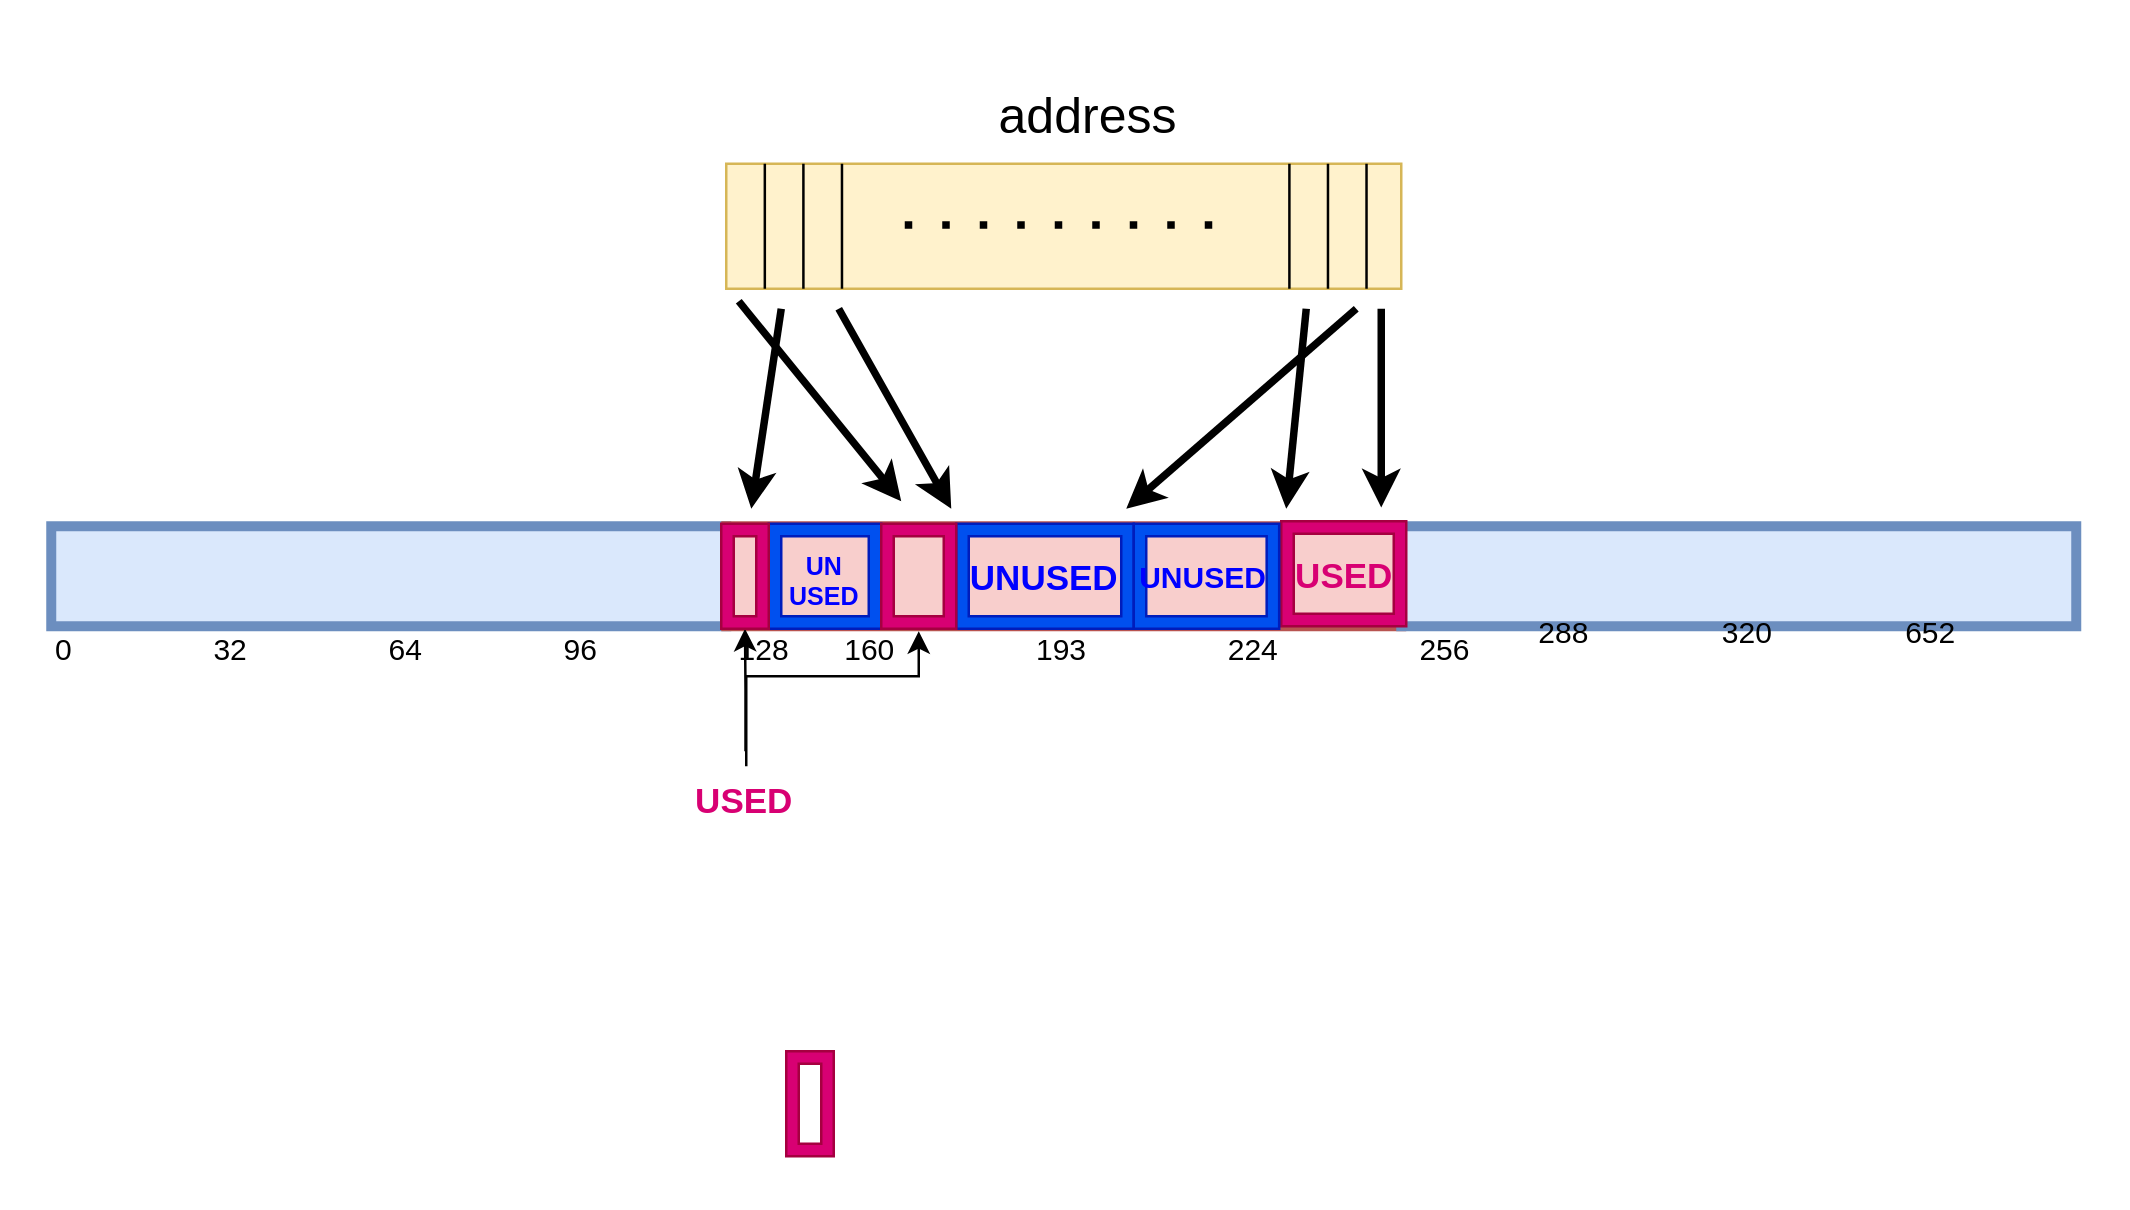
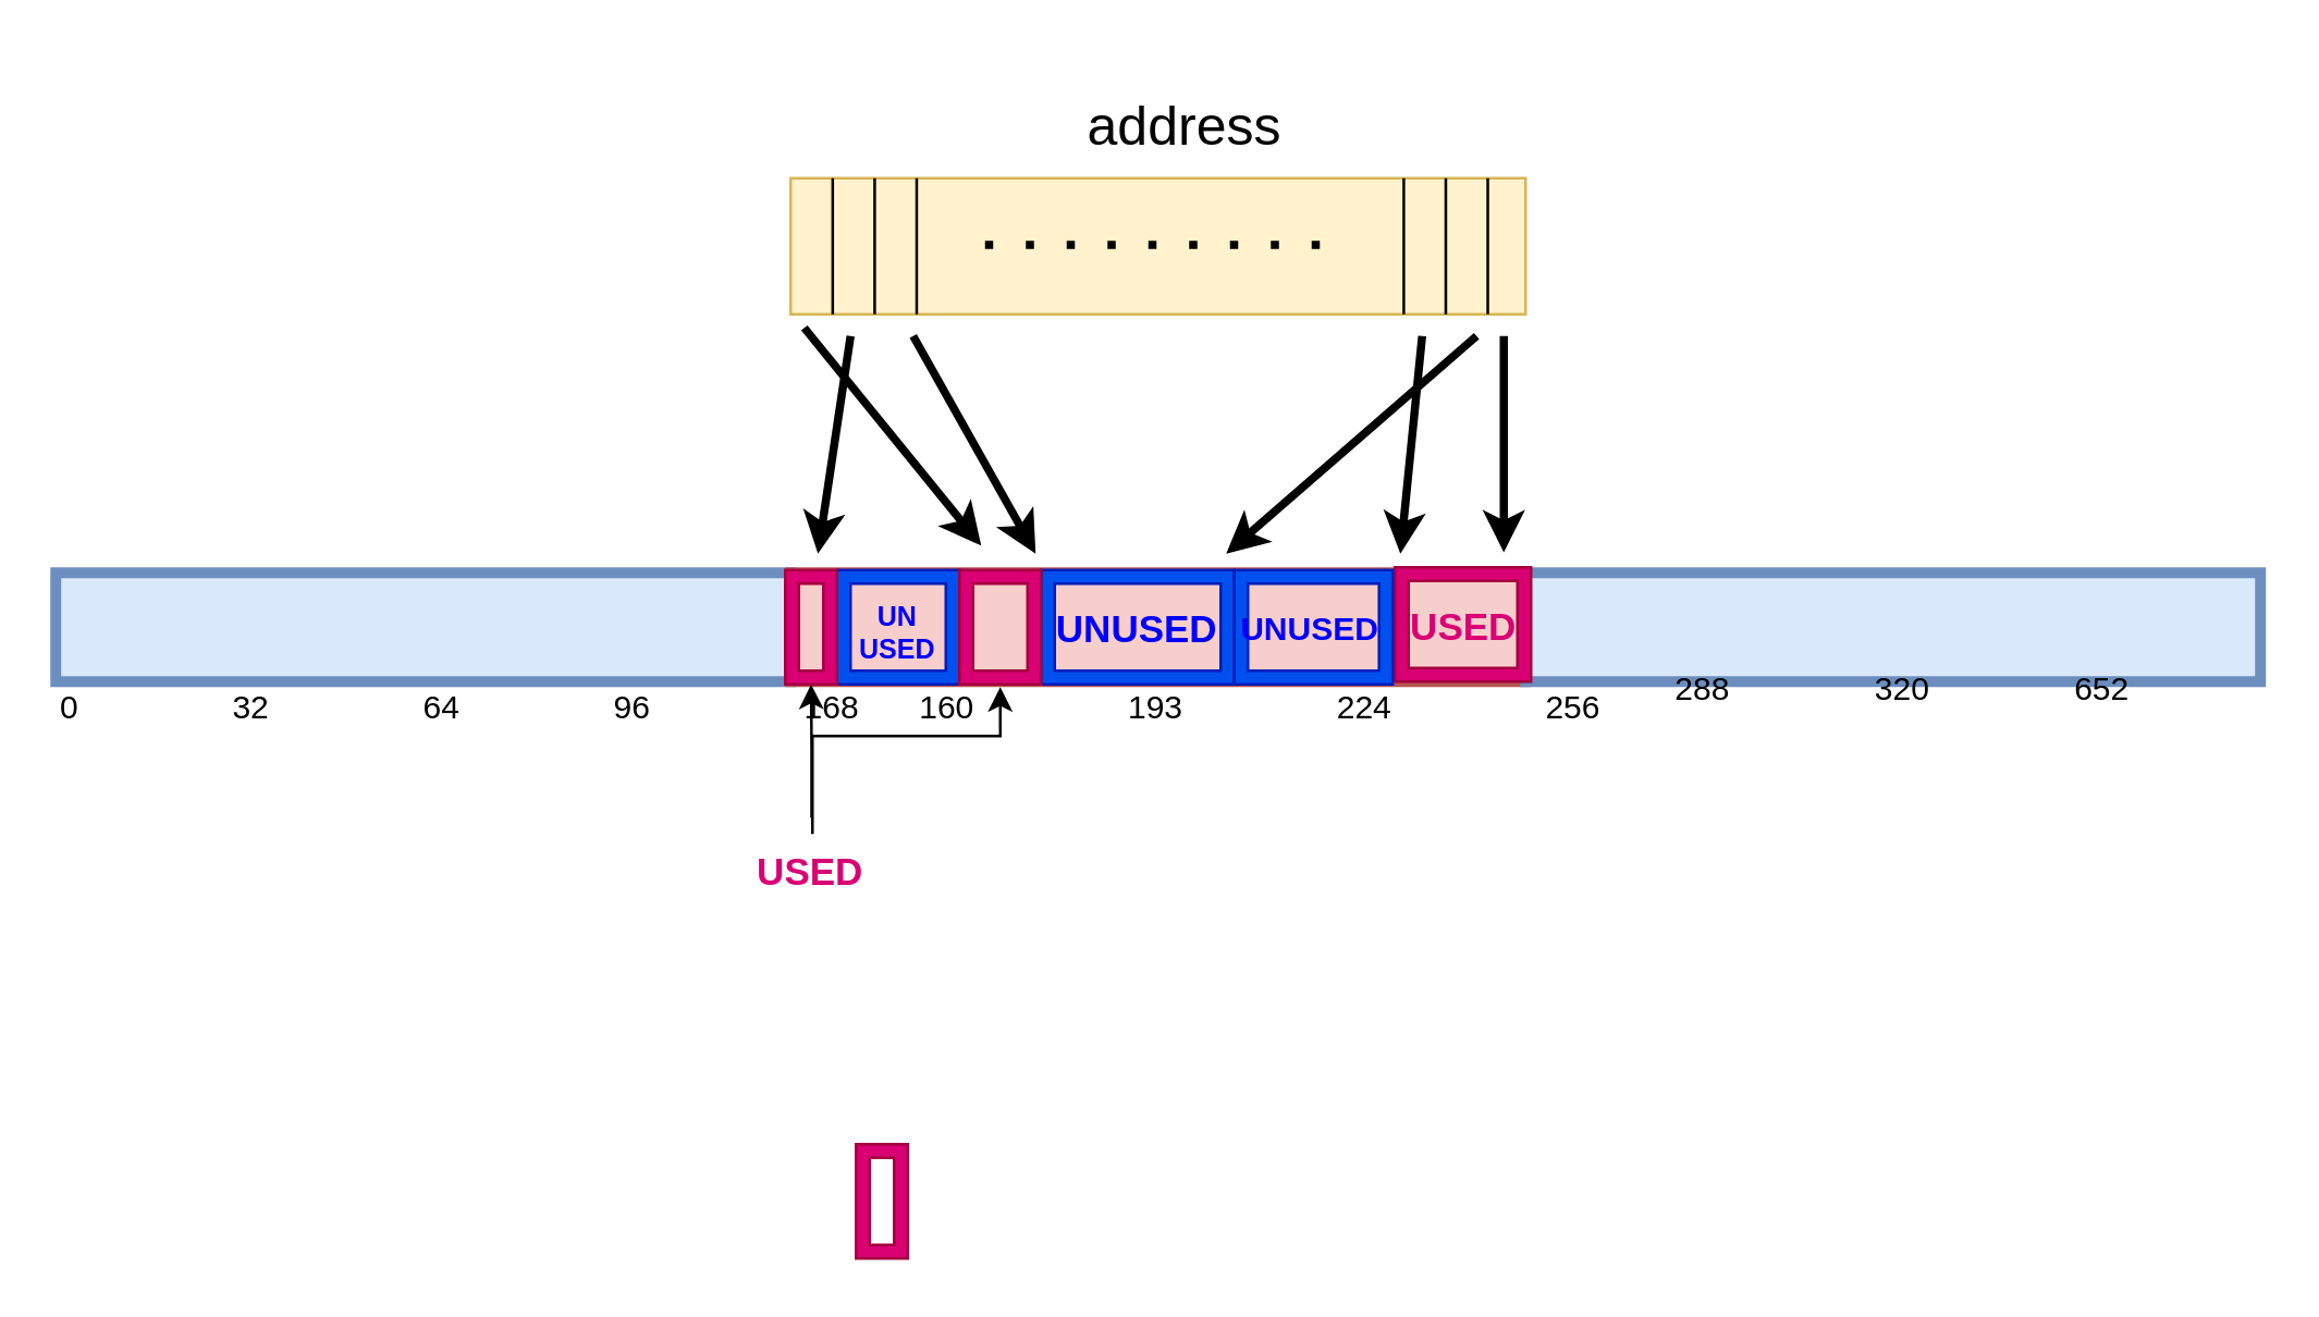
- <mxCell id="20" value="&lt;div align=&quot;left&quot;&gt;0&amp;nbsp;&amp;nbsp;&amp;nbsp;&amp;nbsp;&amp;nbsp;&amp;nbsp;&amp;nbsp;&amp;nbsp;&amp;nbsp;&amp;nbsp;&amp;nbsp;&amp;nbsp;&amp;nbsp;&amp;nbsp;&amp;nbsp;&amp;nbsp; 32&amp;nbsp;&amp;nbsp;&amp;nbsp;&amp;nbsp;&amp;nbsp;&amp;nbsp;&amp;nbsp;&amp;nbsp;&amp;nbsp;&amp;nbsp;&amp;nbsp;&amp;nbsp;&amp;nbsp;&amp;nbsp;&amp;nbsp;&amp;nbsp; 64&amp;nbsp;&amp;nbsp;&amp;nbsp;&amp;nbsp;&amp;nbsp;&amp;nbsp;&amp;nbsp;&amp;nbsp;&amp;nbsp;&amp;nbsp;&amp;nbsp;&amp;nbsp;&amp;nbsp;&amp;nbsp;&amp;nbsp;&amp;nbsp; 96&amp;nbsp;&amp;nbsp;&amp;nbsp;&amp;nbsp;&amp;nbsp;&amp;nbsp;&amp;nbsp;&amp;nbsp;&amp;nbsp;&amp;nbsp;&amp;nbsp;&amp;nbsp;&amp;nbsp;&amp;nbsp;&amp;nbsp;&amp;nbsp; 128&lt;br&gt;&lt;/div&gt;" style="text;html=1;strokeColor=none;fillColor=none;align=left;verticalAlign=middle;whiteSpace=wrap;rounded=0;" parent="1" vertex="1"><mxGeometry x="20" y="250" width="313" height="20" as="geometry" /></mxCell>
+ <mxCell id="20" value="&lt;div align=&quot;left&quot;&gt;0&amp;nbsp;&amp;nbsp;&amp;nbsp;&amp;nbsp;&amp;nbsp;&amp;nbsp;&amp;nbsp;&amp;nbsp;&amp;nbsp;&amp;nbsp;&amp;nbsp;&amp;nbsp;&amp;nbsp;&amp;nbsp;&amp;nbsp;&amp;nbsp; 32&amp;nbsp;&amp;nbsp;&amp;nbsp;&amp;nbsp;&amp;nbsp;&amp;nbsp;&amp;nbsp;&amp;nbsp;&amp;nbsp;&amp;nbsp;&amp;nbsp;&amp;nbsp;&amp;nbsp;&amp;nbsp;&amp;nbsp;&amp;nbsp; 64&amp;nbsp;&amp;nbsp;&amp;nbsp;&amp;nbsp;&amp;nbsp;&amp;nbsp;&amp;nbsp;&amp;nbsp;&amp;nbsp;&amp;nbsp;&amp;nbsp;&amp;nbsp;&amp;nbsp;&amp;nbsp;&amp;nbsp;&amp;nbsp; 96&amp;nbsp;&amp;nbsp;&amp;nbsp;&amp;nbsp;&amp;nbsp;&amp;nbsp;&amp;nbsp;&amp;nbsp;&amp;nbsp;&amp;nbsp;&amp;nbsp;&amp;nbsp;&amp;nbsp;&amp;nbsp;&amp;nbsp;&amp;nbsp; 168&lt;br&gt;&lt;/div&gt;" style="text;html=1;strokeColor=none;fillColor=none;align=left;verticalAlign=middle;whiteSpace=wrap;rounded=0;" parent="1" vertex="1"><mxGeometry x="20" y="250" width="313" height="20" as="geometry" /></mxCell>
